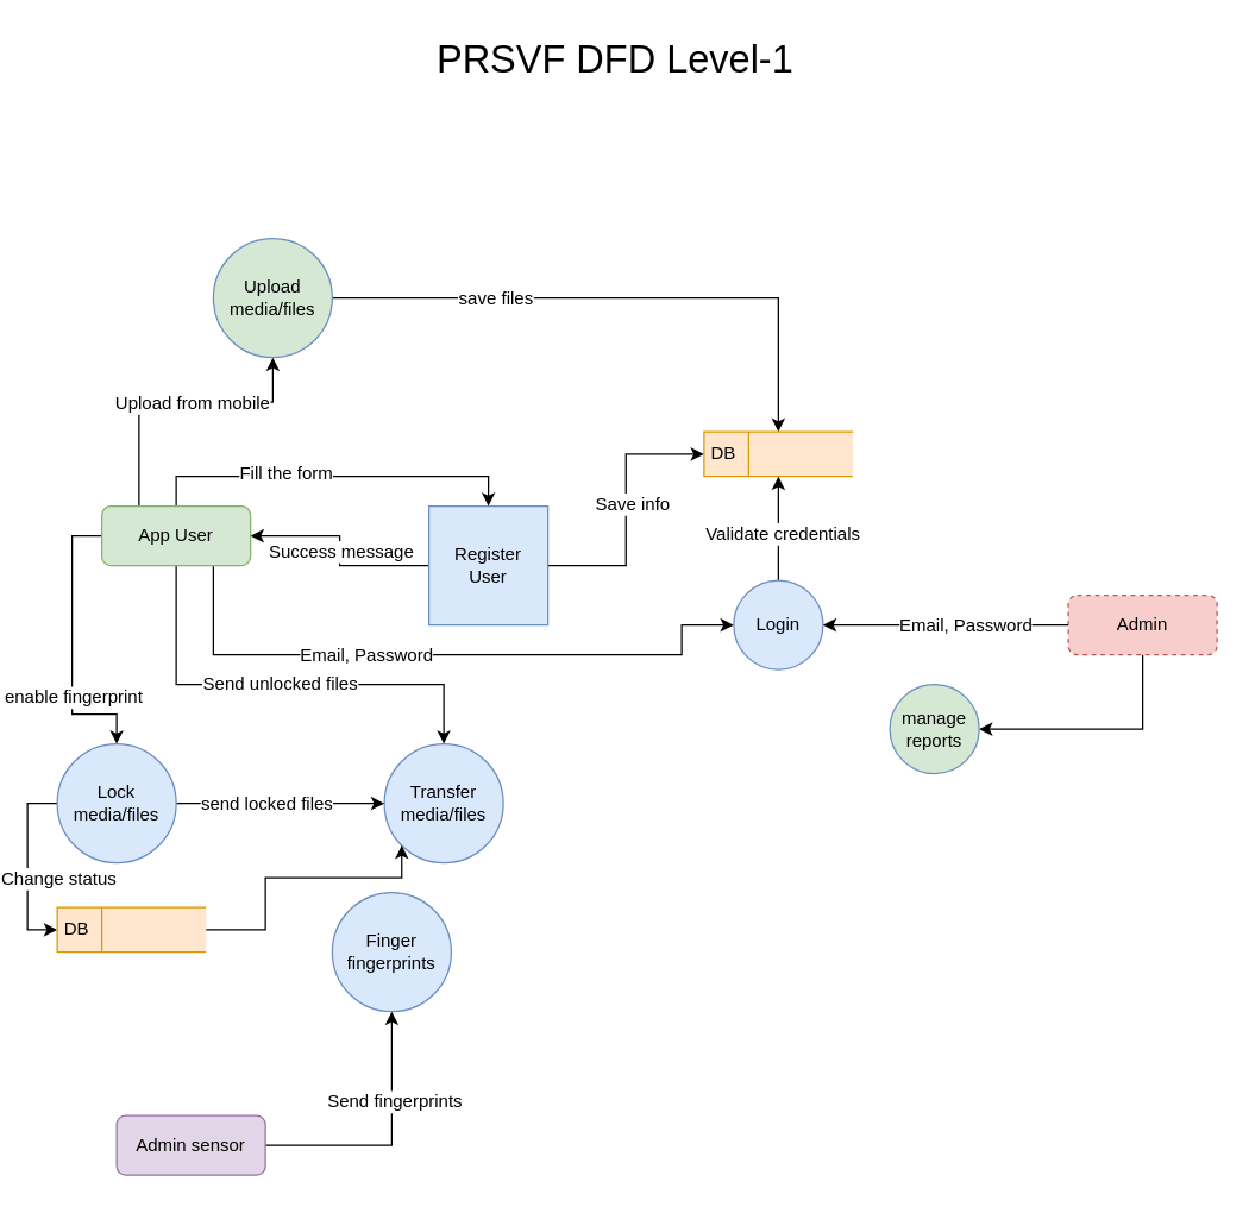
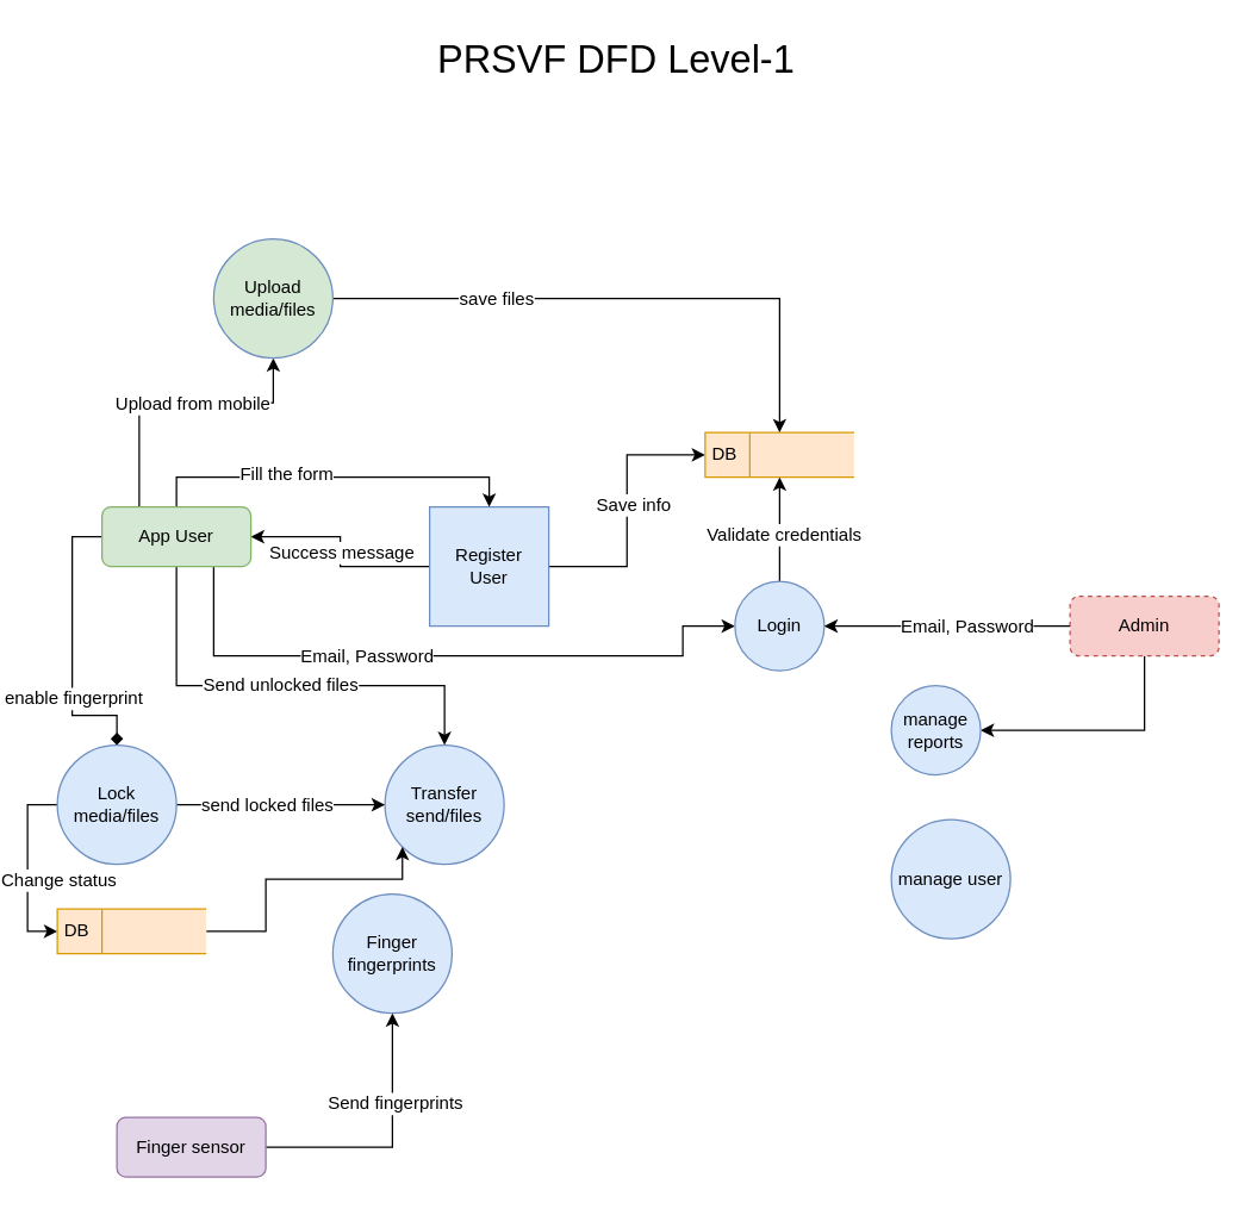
- <mxCell id="41" value="manage reports" style="ellipse;whiteSpace=wrap;html=1;aspect=fixed;fontSize=12;fillColor=#d5e8d4;strokeColor=#6c8ebf;" vertex="1" parent="1"><mxGeometry x="580" y="460" width="60" height="60" as="geometry" /></mxCell>
+ <mxCell id="41" value="manage reports" style="ellipse;whiteSpace=wrap;html=1;aspect=fixed;fontSize=12;fillColor=#dae8fc;strokeColor=#6c8ebf;" vertex="1" parent="1"><mxGeometry x="580" y="460" width="60" height="60" as="geometry" /></mxCell>
- <mxCell id="12" style="edgeStyle=orthogonalEdgeStyle;rounded=0;orthogonalLoop=1;jettySize=auto;html=1;exitX=0;exitY=0.5;exitDx=0;exitDy=0;entryX=0.5;entryY=0;entryDx=0;entryDy=0;fontSize=12;" edge="1" parent="1" source="17" target="38"><mxGeometry relative="1" as="geometry"><Array as="points"><mxPoint x="30" y="360" /><mxPoint x="30" y="480" /><mxPoint x="60" y="480" /></Array></mxGeometry></mxCell>
+ <mxCell id="12" style="edgeStyle=orthogonalEdgeStyle;rounded=0;orthogonalLoop=1;jettySize=auto;html=1;exitX=0;exitY=0.5;exitDx=0;exitDy=0;entryX=0.5;entryY=0;entryDx=0;entryDy=0;fontSize=12;endArrow=diamond;" edge="1" parent="1" source="17" target="38"><mxGeometry relative="1" as="geometry"><Array as="points"><mxPoint x="30" y="360" /><mxPoint x="30" y="480" /><mxPoint x="60" y="480" /></Array></mxGeometry></mxCell>
- <mxCell id="33" value="Transfer media/files" style="ellipse;whiteSpace=wrap;html=1;aspect=fixed;fontSize=12;fillColor=#dae8fc;strokeColor=#6c8ebf;" vertex="1" parent="1"><mxGeometry x="240" y="500" width="80" height="80" as="geometry" /></mxCell>
+ <mxCell id="33" value="Transfer send/files" style="ellipse;whiteSpace=wrap;html=1;aspect=fixed;fontSize=12;fillColor=#dae8fc;strokeColor=#6c8ebf;" vertex="1" parent="1"><mxGeometry x="240" y="500" width="80" height="80" as="geometry" /></mxCell>
+ <mxCell id="42" value="manage user" style="ellipse;whiteSpace=wrap;html=1;aspect=fixed;fontSize=12;fillColor=#dae8fc;strokeColor=#6c8ebf;" vertex="1" parent="1"><mxGeometry x="580" y="550" width="80" height="80" as="geometry" /></mxCell>
- <mxCell id="29" value="Admin sensor" style="rounded=1;whiteSpace=wrap;html=1;fontSize=12;fillColor=#e1d5e7;strokeColor=#9673a6;" vertex="1" parent="1"><mxGeometry x="60" y="750" width="100" height="40" as="geometry" /></mxCell>
+ <mxCell id="29" value="Finger sensor" style="rounded=1;whiteSpace=wrap;html=1;fontSize=12;fillColor=#e1d5e7;strokeColor=#9673a6;" vertex="1" parent="1"><mxGeometry x="60" y="750" width="100" height="40" as="geometry" /></mxCell>
